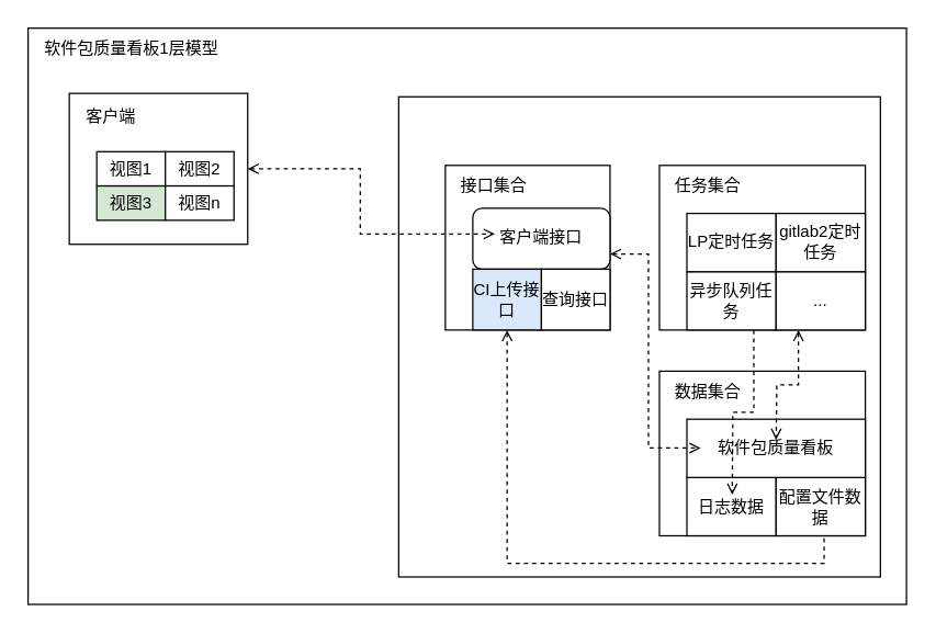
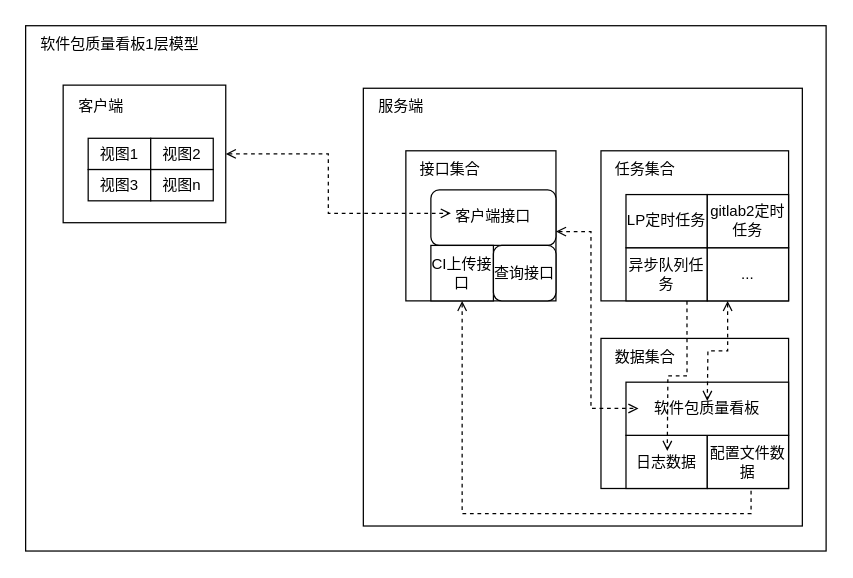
+ <mxCell id="25" value="服务端" style="text;html=1;align=center;verticalAlign=middle;resizable=0;points=[];autosize=1;strokeColor=none;fillColor=none;" vertex="1" parent="2"><mxGeometry x="270" y="50" width="60" height="30" as="geometry" /></mxCell>
- <mxCell id="31" value="视图3" style="rounded=0;whiteSpace=wrap;html=1;fillColor=#d5e8d4;" vertex="1" parent="2"><mxGeometry x="50" y="115" width="50" height="25" as="geometry" /></mxCell>
+ <mxCell id="31" value="视图3" style="rounded=0;whiteSpace=wrap;html=1;" vertex="1" parent="2"><mxGeometry x="50" y="115" width="50" height="25" as="geometry" /></mxCell>
- <mxCell id="9" value="CI上传接口" style="rounded=0;whiteSpace=wrap;html=1;fillColor=#dae8fc;" vertex="1" parent="6"><mxGeometry x="20" y="75.652" width="50" height="44.348" as="geometry" /></mxCell>
+ <mxCell id="9" value="CI上传接口" style="rounded=0;whiteSpace=wrap;html=1;" vertex="1" parent="6"><mxGeometry x="20" y="75.652" width="50" height="44.348" as="geometry" /></mxCell>
- <mxCell id="10" value="查询接口" style="rounded=0;whiteSpace=wrap;html=1;" vertex="1" parent="6"><mxGeometry x="70" y="75.652" width="50" height="44.348" as="geometry" /></mxCell>
+ <mxCell id="10" value="查询接口" style="whiteSpace=wrap;html=1;rounded=1;" vertex="1" parent="6"><mxGeometry x="70" y="75.652" width="50" height="44.348" as="geometry" /></mxCell>
